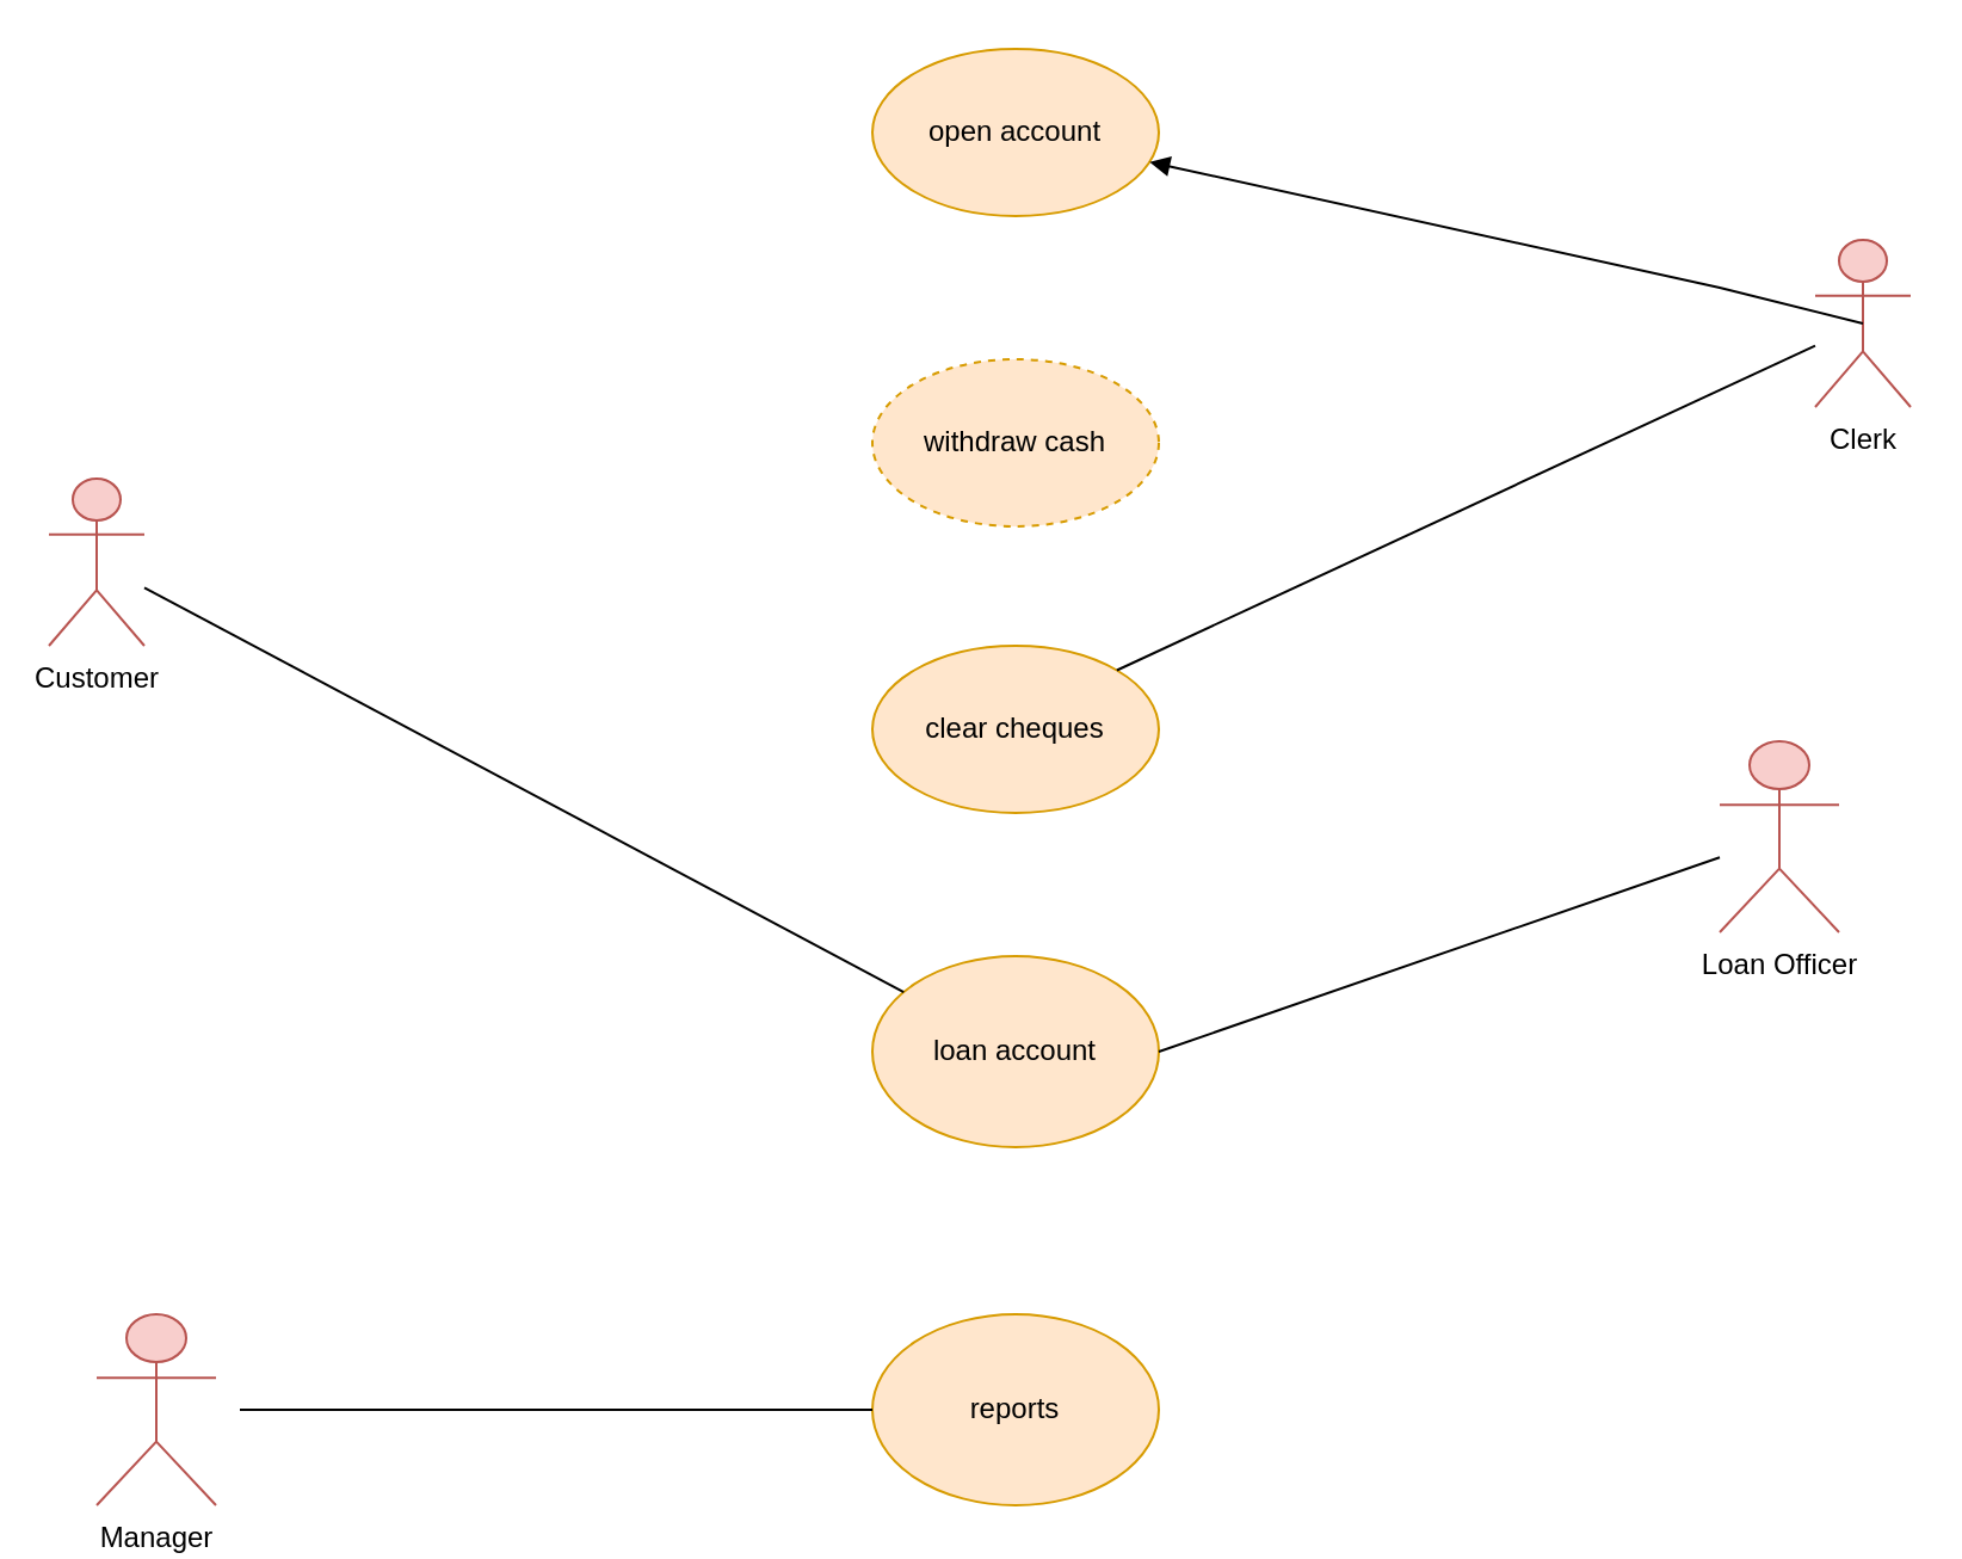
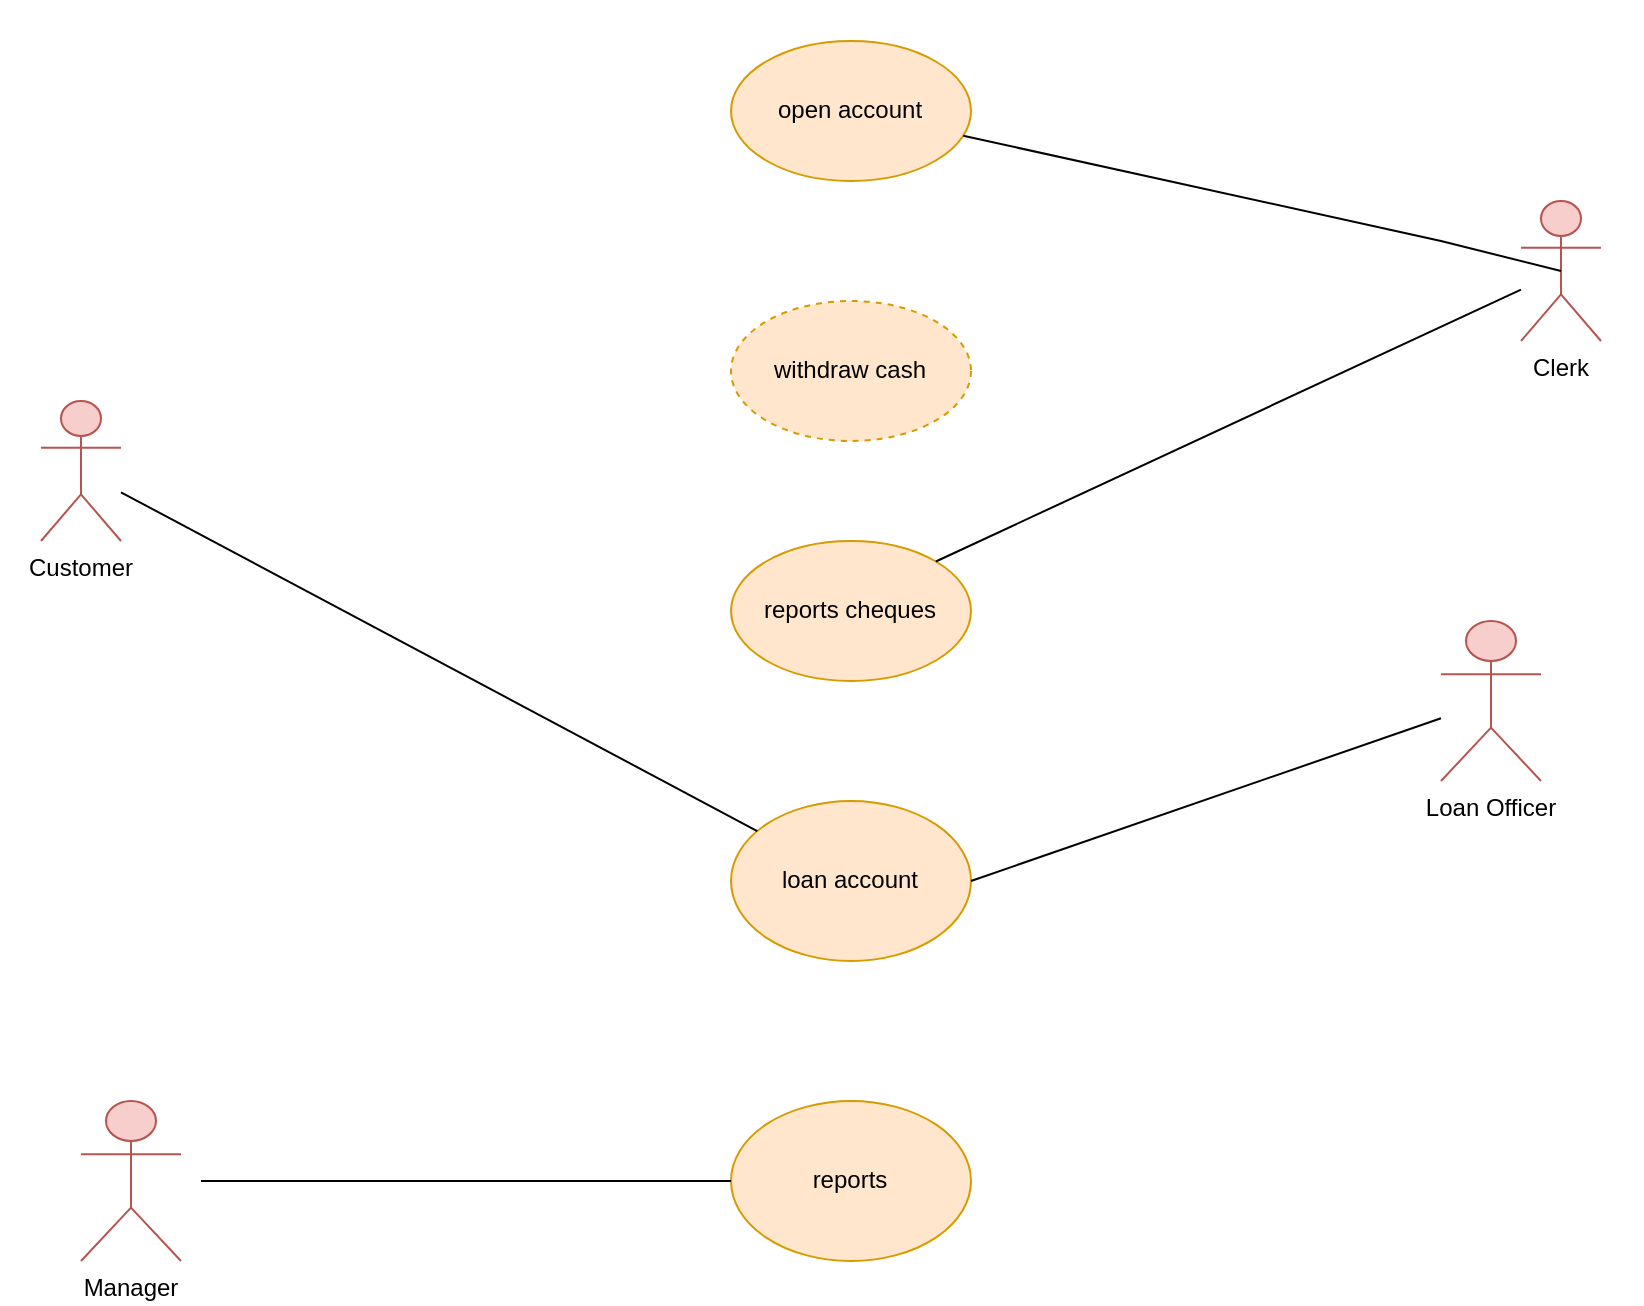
- <mxCell id="4" value="" style="endArrow=block;html=1;rounded=0;exitX=0.5;exitY=0.5;exitDx=0;exitDy=0;exitPerimeter=0;" parent="1" source="3" target="2" edge="1"><mxGeometry width="50" height="50" relative="1" as="geometry"><mxPoint x="700" y="120" as="sourcePoint" /><mxPoint x="600" y="50" as="targetPoint" /><Array as="points"><mxPoint x="720" y="120" /></Array></mxGeometry></mxCell>
+ <mxCell id="4" value="" style="endArrow=none;html=1;rounded=0;exitX=0.5;exitY=0.5;exitDx=0;exitDy=0;exitPerimeter=0;" parent="1" source="3" target="2" edge="1"><mxGeometry width="50" height="50" relative="1" as="geometry"><mxPoint x="700" y="120" as="sourcePoint" /><mxPoint x="600" y="50" as="targetPoint" /><Array as="points"><mxPoint x="720" y="120" /></Array></mxGeometry></mxCell>
- <mxCell id="6" value="clear cheques" style="ellipse;whiteSpace=wrap;html=1;fillColor=#ffe6cc;strokeColor=#d79b00;" parent="1" vertex="1"><mxGeometry x="365" y="270" width="120" height="70" as="geometry" /></mxCell>
+ <mxCell id="6" value="reports cheques" style="ellipse;whiteSpace=wrap;html=1;fillColor=#ffe6cc;strokeColor=#d79b00;" parent="1" vertex="1"><mxGeometry x="365" y="270" width="120" height="70" as="geometry" /></mxCell>
